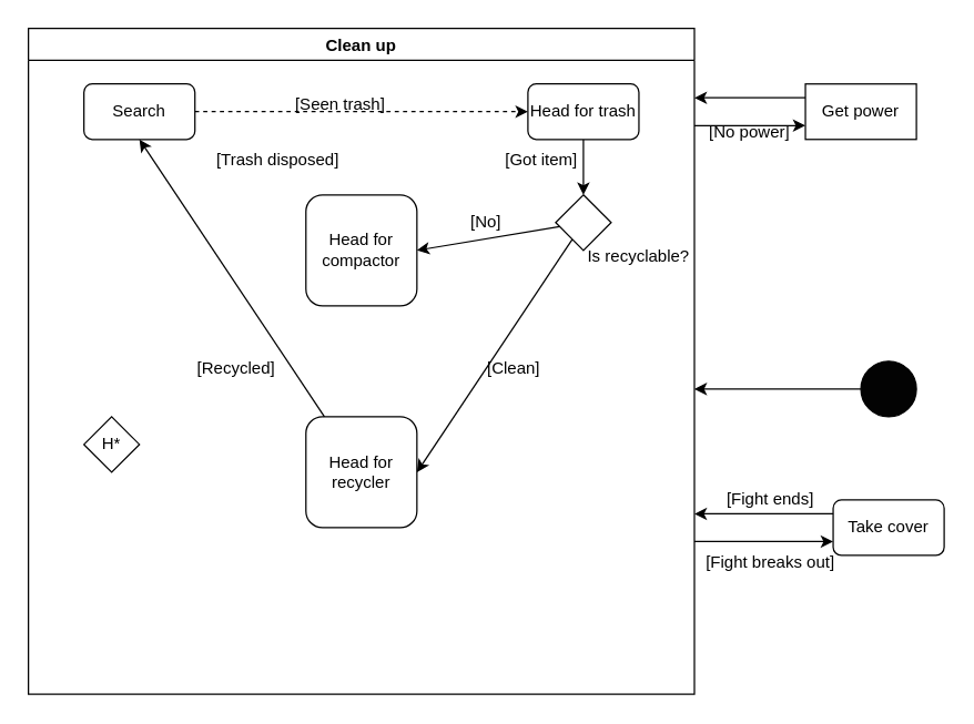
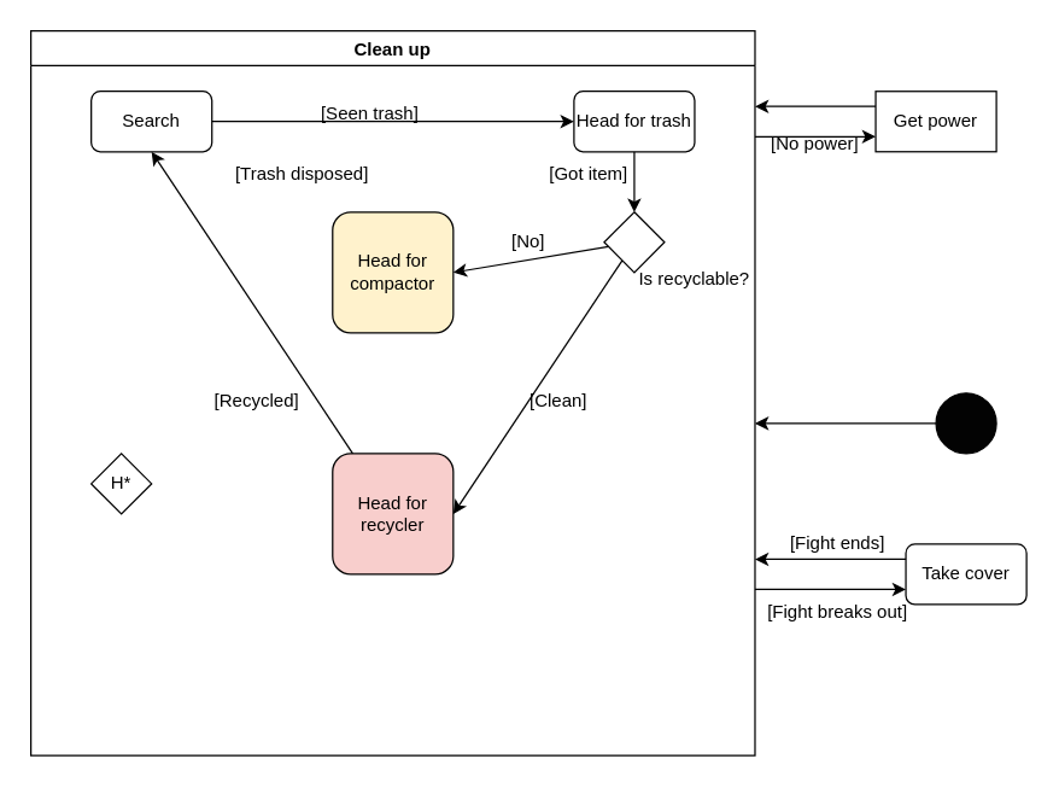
- <mxCell id="2" style="edgeStyle=none;rounded=0;orthogonalLoop=1;jettySize=auto;html=1;entryX=0;entryY=0.5;entryDx=0;entryDy=0;dashed=1;" edge="1" parent="1" source="3" target="8"><mxGeometry relative="1" as="geometry"><mxPoint x="320" y="80" as="targetPoint" /></mxGeometry></mxCell>
+ <mxCell id="2" style="edgeStyle=none;rounded=0;orthogonalLoop=1;jettySize=auto;html=1;entryX=0;entryY=0.5;entryDx=0;entryDy=0;" edge="1" parent="1" source="3" target="8"><mxGeometry relative="1" as="geometry"><mxPoint x="320" y="80" as="targetPoint" /></mxGeometry></mxCell>
- <mxCell id="6" value="Head for compactor" style="rounded=1;whiteSpace=wrap;html=1;" vertex="1" parent="4"><mxGeometry x="200" y="120" width="80" height="80" as="geometry" /></mxCell>
+ <mxCell id="6" value="Head for compactor" style="rounded=1;whiteSpace=wrap;html=1;fillColor=#fff2cc;" vertex="1" parent="4"><mxGeometry x="200" y="120" width="80" height="80" as="geometry" /></mxCell>
- <mxCell id="17" value="Head for recycler" style="rounded=1;whiteSpace=wrap;html=1;" vertex="1" parent="4"><mxGeometry x="200" y="280" width="80" height="80" as="geometry" /></mxCell>
+ <mxCell id="17" value="Head for recycler" style="rounded=1;whiteSpace=wrap;html=1;fillColor=#f8cecc;" vertex="1" parent="4"><mxGeometry x="200" y="280" width="80" height="80" as="geometry" /></mxCell>
